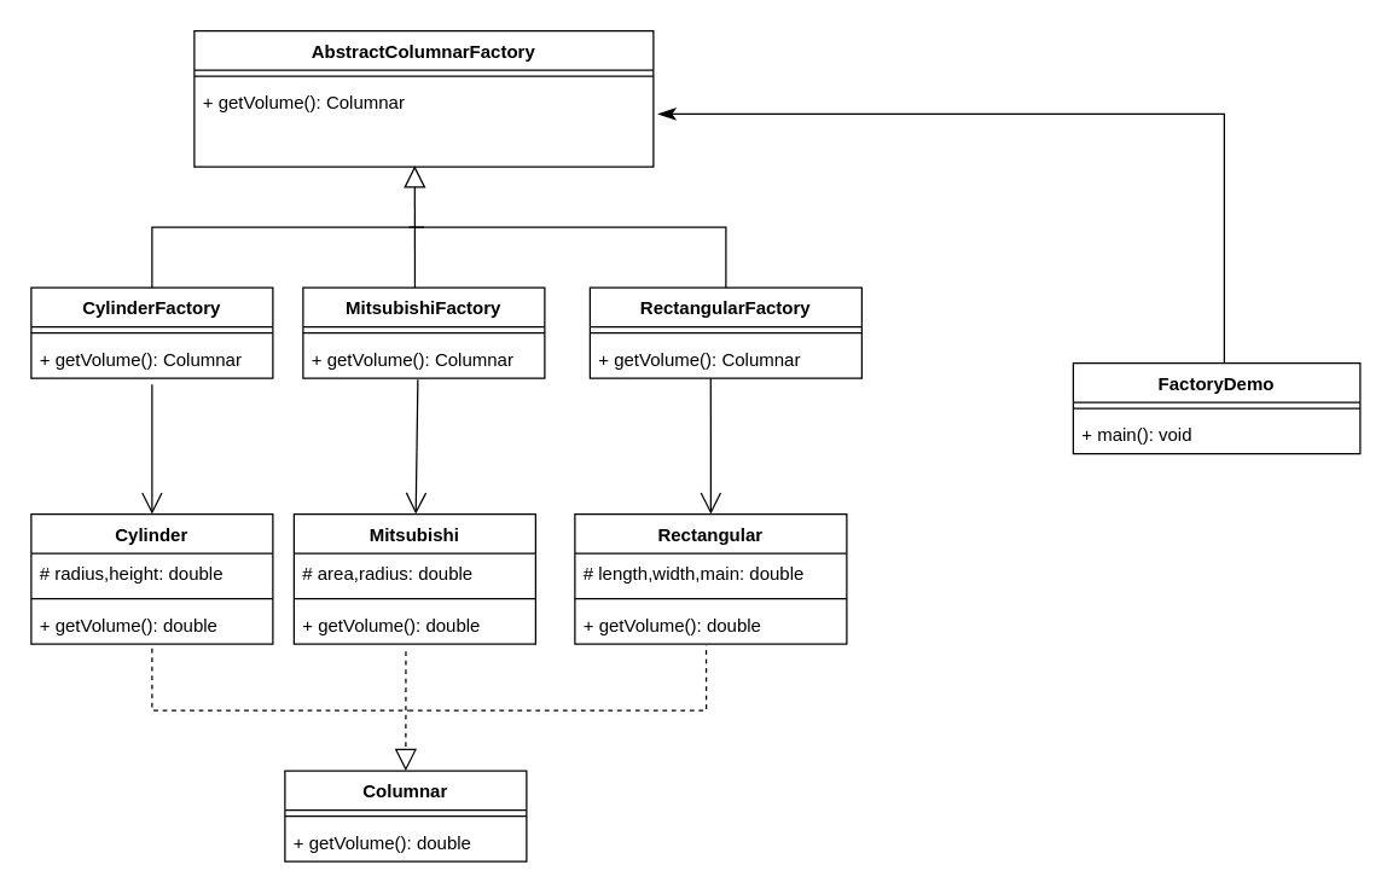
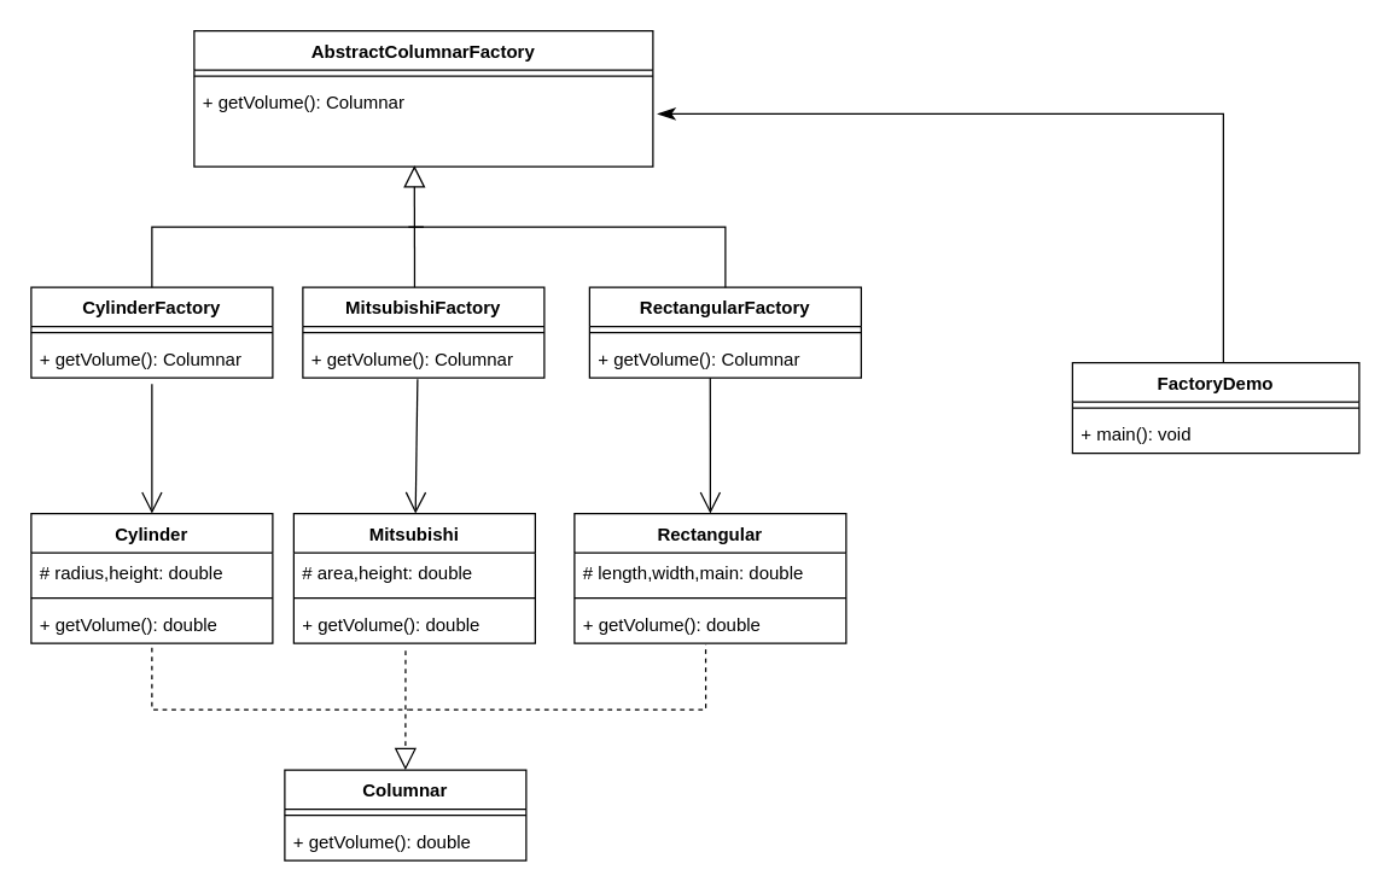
- <mxCell id="27" value="# area,radius: double" style="text;strokeColor=none;fillColor=none;align=left;verticalAlign=top;spacingLeft=4;spacingRight=4;overflow=hidden;rotatable=0;points=[[0,0.5],[1,0.5]];portConstraint=eastwest;" vertex="1" parent="26"><mxGeometry y="26" width="160" height="26" as="geometry" /></mxCell>
+ <mxCell id="27" value="# area,height: double" style="text;strokeColor=none;fillColor=none;align=left;verticalAlign=top;spacingLeft=4;spacingRight=4;overflow=hidden;rotatable=0;points=[[0,0.5],[1,0.5]];portConstraint=eastwest;" vertex="1" parent="26"><mxGeometry y="26" width="160" height="26" as="geometry" /></mxCell>
